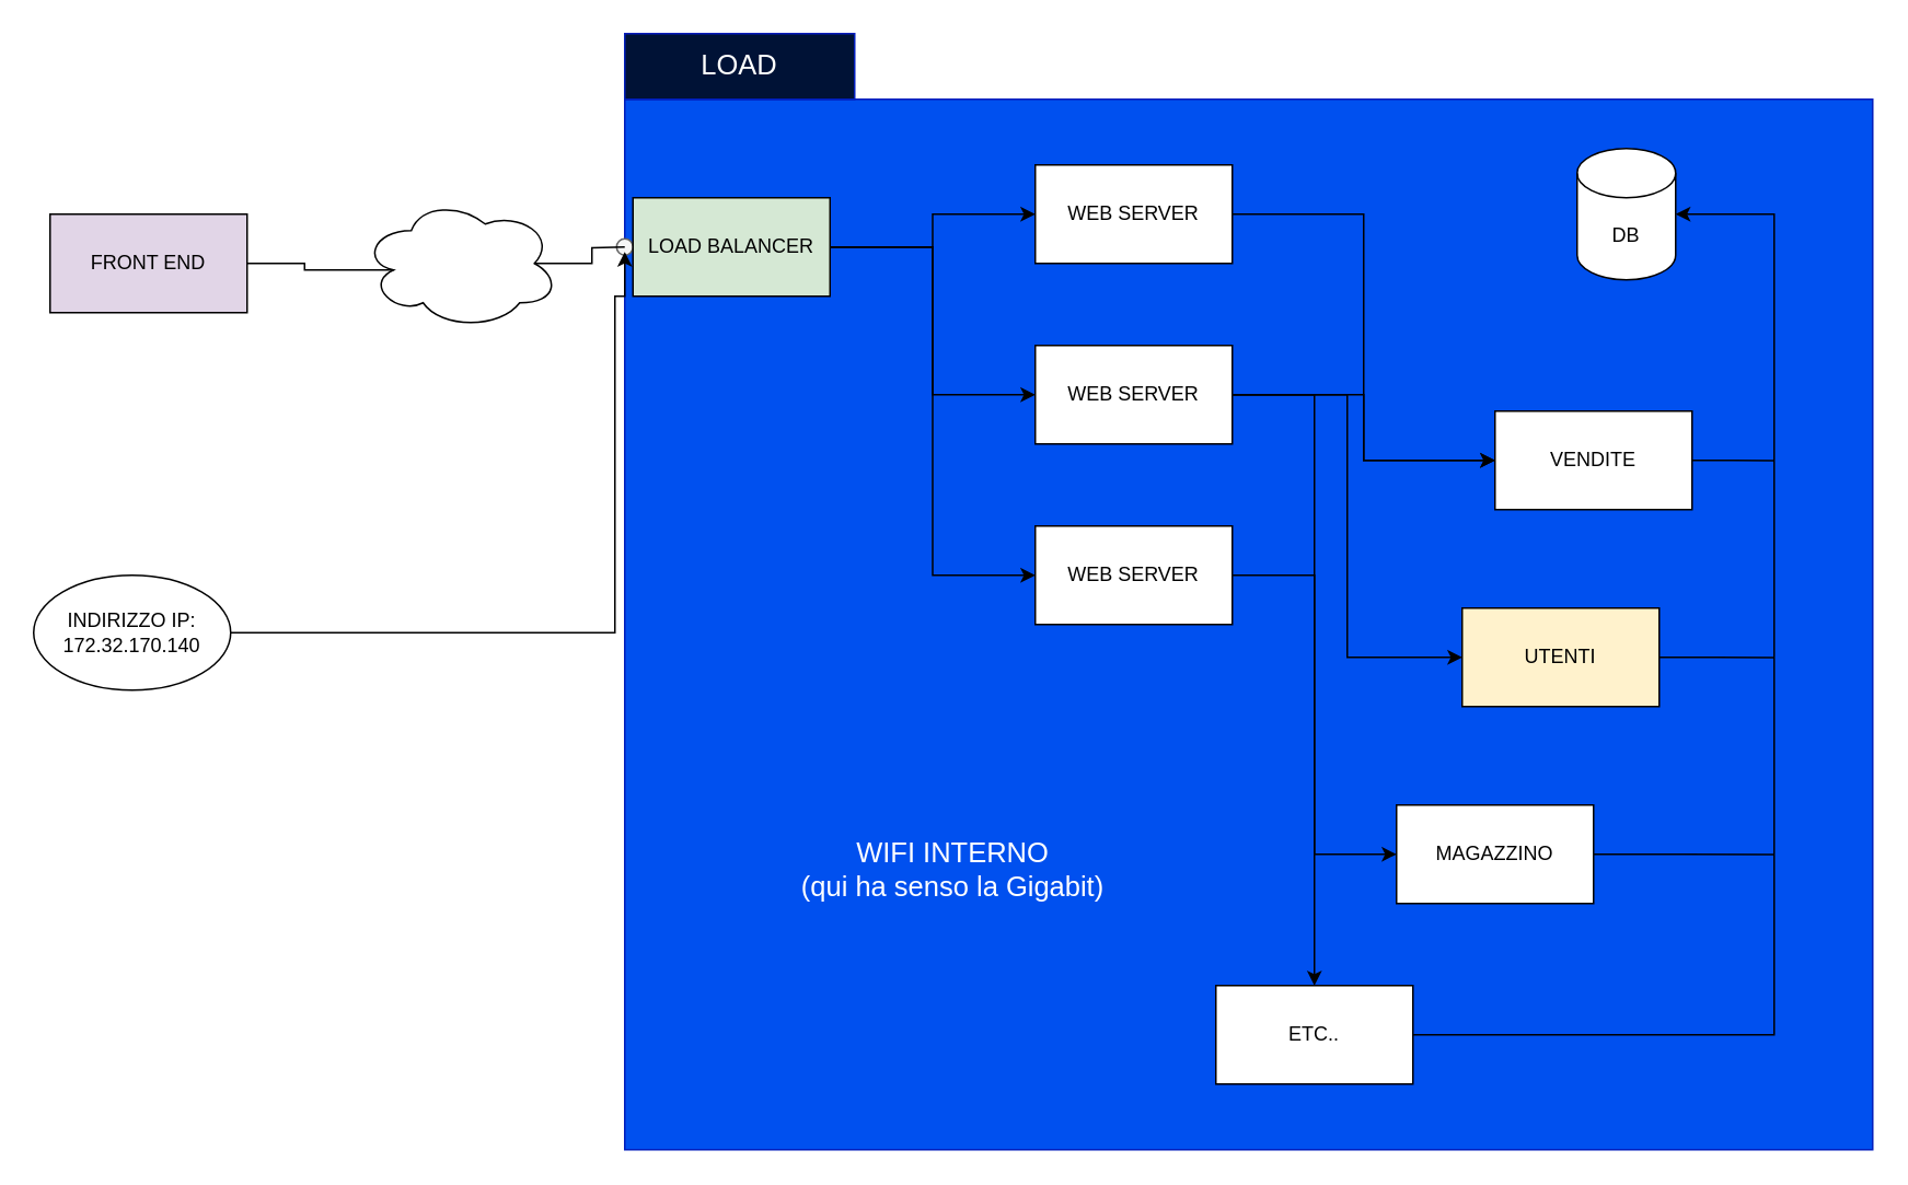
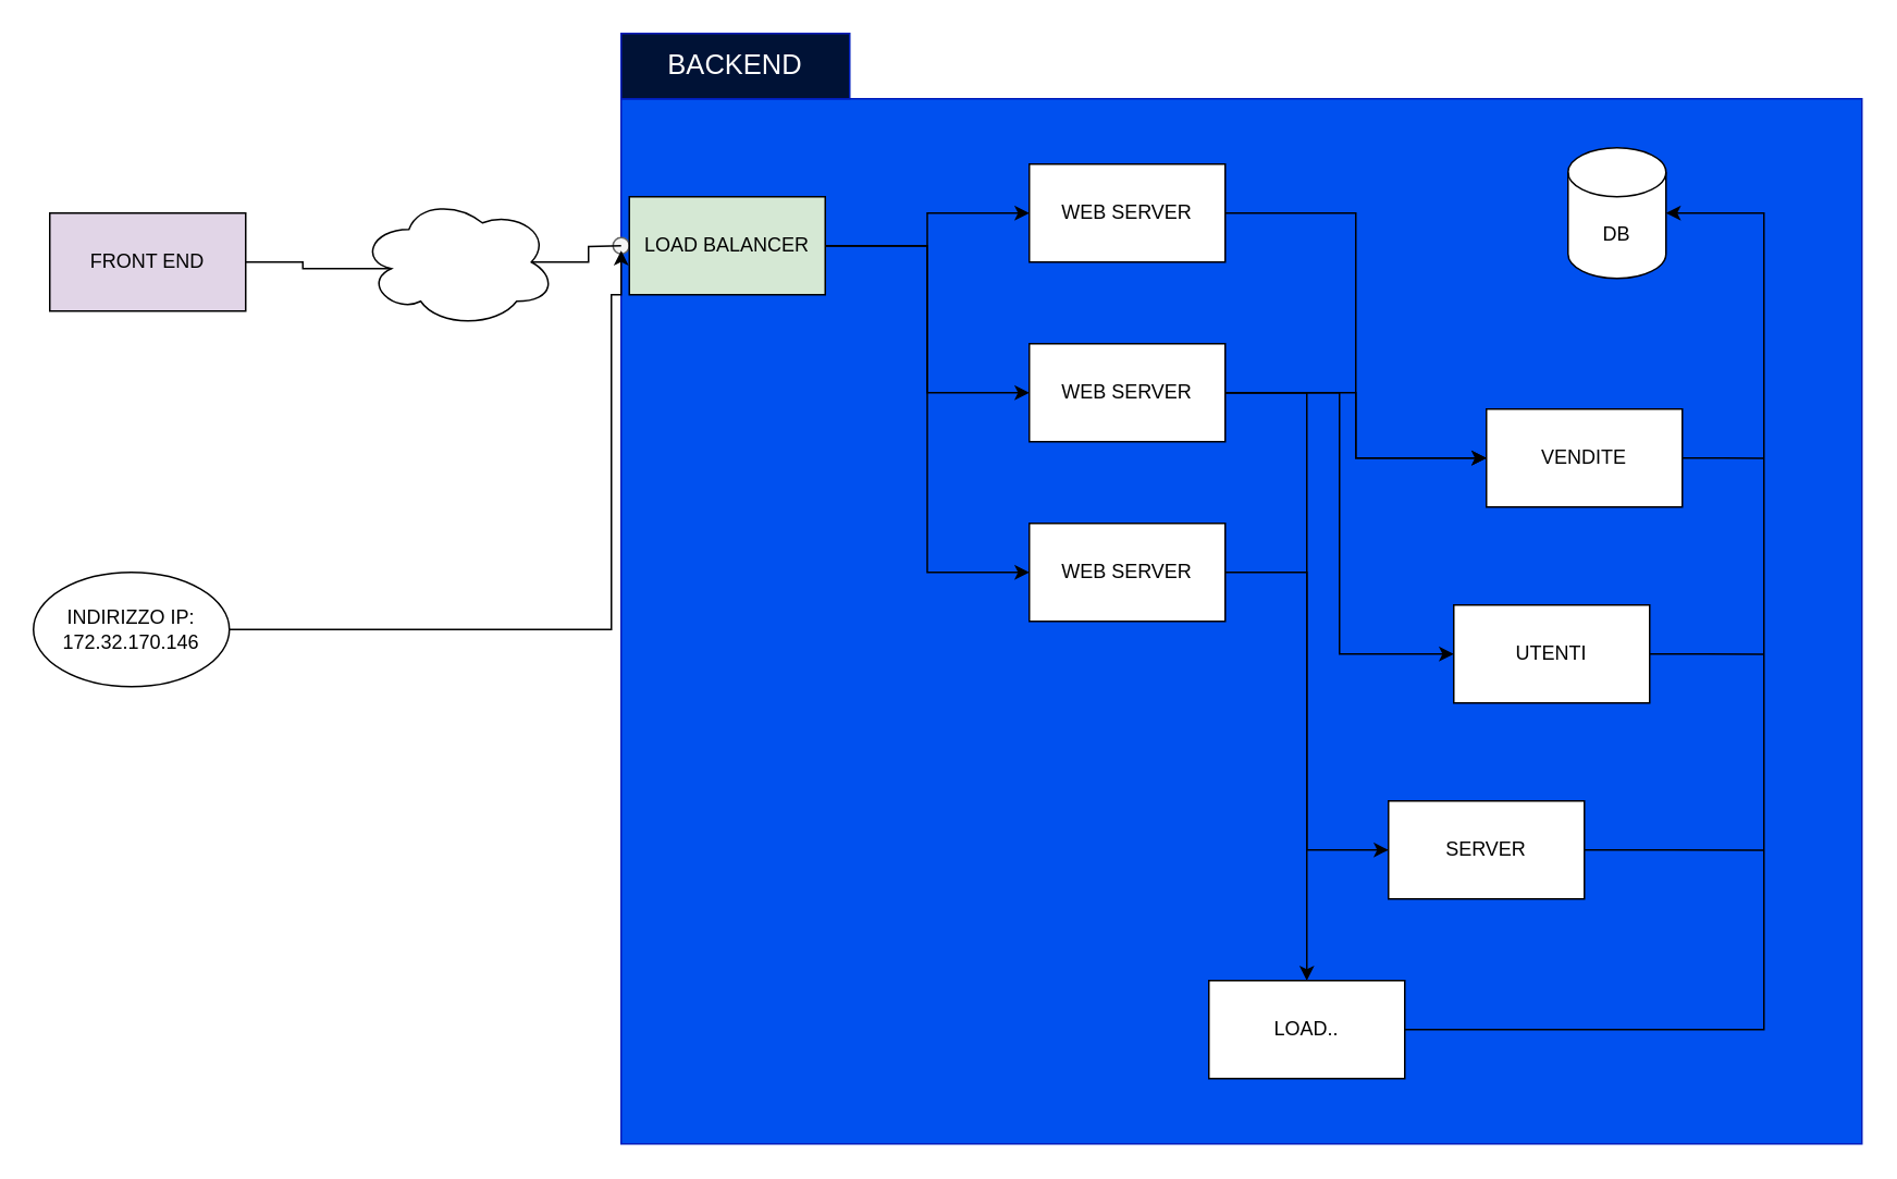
- <mxCell id="31" value="&lt;font style=&quot;font-size: 17px;&quot;&gt;LOAD&lt;/font&gt;" style="text;html=1;align=center;verticalAlign=middle;whiteSpace=wrap;rounded=0;fillColor=#001236;fontColor=#ffffff;strokeColor=#001DBC;" vertex="1" parent="1"><mxGeometry x="380" y="20" width="140" height="40" as="geometry" /></mxCell>
+ <mxCell id="31" value="&lt;font style=&quot;font-size: 17px;&quot;&gt;BACKEND&lt;/font&gt;" style="text;html=1;align=center;verticalAlign=middle;whiteSpace=wrap;rounded=0;fillColor=#001236;fontColor=#ffffff;strokeColor=#001DBC;" vertex="1" parent="1"><mxGeometry x="380" y="20" width="140" height="40" as="geometry" /></mxCell>
- <mxCell id="27" value="INDIRIZZO IP:&lt;br&gt;172.32.170.140" style="ellipse;whiteSpace=wrap;html=1;" vertex="1" parent="1"><mxGeometry x="20" y="350" width="120" height="70" as="geometry" /></mxCell>
+ <mxCell id="27" value="INDIRIZZO IP:&lt;br&gt;172.32.170.146" style="ellipse;whiteSpace=wrap;html=1;" vertex="1" parent="1"><mxGeometry x="20" y="350" width="120" height="70" as="geometry" /></mxCell>
- <mxCell id="22" value="UTENTI" style="rounded=0;whiteSpace=wrap;html=1;fillColor=#fff2cc;" vertex="1" parent="1"><mxGeometry x="890" y="370" width="120" height="60" as="geometry" /></mxCell>
+ <mxCell id="22" value="UTENTI" style="rounded=0;whiteSpace=wrap;html=1;" vertex="1" parent="1"><mxGeometry x="890" y="370" width="120" height="60" as="geometry" /></mxCell>
- <mxCell id="24" value="MAGAZZINO" style="rounded=0;whiteSpace=wrap;html=1;" vertex="1" parent="1"><mxGeometry x="850" y="490" width="120" height="60" as="geometry" /></mxCell>
+ <mxCell id="24" value="SERVER" style="rounded=0;whiteSpace=wrap;html=1;" vertex="1" parent="1"><mxGeometry x="850" y="490" width="120" height="60" as="geometry" /></mxCell>
- <mxCell id="32" value="&lt;font color=&quot;#ffffff&quot; style=&quot;font-size: 17px;&quot;&gt;WIFI INTERNO&lt;/font&gt;&lt;div&gt;&lt;font color=&quot;#ffffff&quot; style=&quot;font-size: 17px;&quot;&gt;(qui ha senso la Gigabit)&lt;/font&gt;&lt;/div&gt;" style="text;html=1;align=center;verticalAlign=middle;whiteSpace=wrap;rounded=0;" vertex="1" parent="1"><mxGeometry x="480" y="510" width="200" height="40" as="geometry" /></mxCell>
- <mxCell id="25" value="ETC.." style="rounded=0;whiteSpace=wrap;html=1;" vertex="1" parent="1"><mxGeometry x="740" y="600" width="120" height="60" as="geometry" /></mxCell>
+ <mxCell id="25" value="LOAD.." style="rounded=0;whiteSpace=wrap;html=1;" vertex="1" parent="1"><mxGeometry x="740" y="600" width="120" height="60" as="geometry" /></mxCell>
